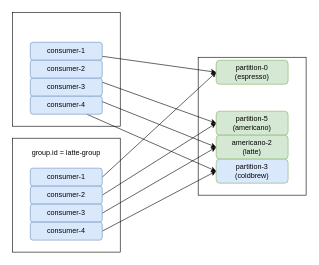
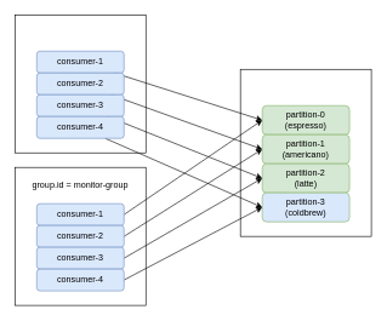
- <mxCell id="12" value="partition-0&lt;div&gt;(espresso)&lt;/div&gt;" style="rounded=1;whiteSpace=wrap;html=1;fillColor=#d5e8d4;strokeColor=#82b366;" parent="1" vertex="1"><mxGeometry x="360" y="100" width="120" height="40" as="geometry" /></mxCell>
+ <mxCell id="12" value="partition-0&lt;div&gt;(espresso)&lt;/div&gt;" style="rounded=1;whiteSpace=wrap;html=1;fillColor=#d5e8d4;strokeColor=#82b366;" parent="1" vertex="1"><mxGeometry x="360" y="145" width="120" height="40" as="geometry" /></mxCell>
- <mxCell id="13" value="partition-5&lt;div&gt;(americano)&lt;/div&gt;" style="rounded=1;whiteSpace=wrap;html=1;fillColor=#d5e8d4;strokeColor=#82b366;" parent="1" vertex="1"><mxGeometry x="360" y="185" width="120" height="40" as="geometry" /></mxCell>
+ <mxCell id="13" value="partition-1&lt;div&gt;(americano)&lt;/div&gt;" style="rounded=1;whiteSpace=wrap;html=1;fillColor=#d5e8d4;strokeColor=#82b366;" parent="1" vertex="1"><mxGeometry x="360" y="185" width="120" height="40" as="geometry" /></mxCell>
- <mxCell id="14" value="americano-2&lt;div&gt;(latte)&lt;/div&gt;" style="rounded=1;whiteSpace=wrap;html=1;fillColor=#d5e8d4;strokeColor=#82b366;" parent="1" vertex="1"><mxGeometry x="360" y="225" width="120" height="40" as="geometry" /></mxCell>
+ <mxCell id="14" value="partition-2&lt;div&gt;(latte)&lt;/div&gt;" style="rounded=1;whiteSpace=wrap;html=1;fillColor=#d5e8d4;strokeColor=#82b366;" parent="1" vertex="1"><mxGeometry x="360" y="225" width="120" height="40" as="geometry" /></mxCell>
- <mxCell id="25" value="group.id = latte-group" style="text;html=1;align=center;verticalAlign=middle;whiteSpace=wrap;rounded=0;" vertex="1" parent="1"><mxGeometry x="20" y="240" width="180" height="30" as="geometry" /></mxCell>
+ <mxCell id="25" value="group.id = monitor-group" style="text;html=1;align=center;verticalAlign=middle;whiteSpace=wrap;rounded=0;" vertex="1" parent="1"><mxGeometry x="20" y="240" width="180" height="30" as="geometry" /></mxCell>
